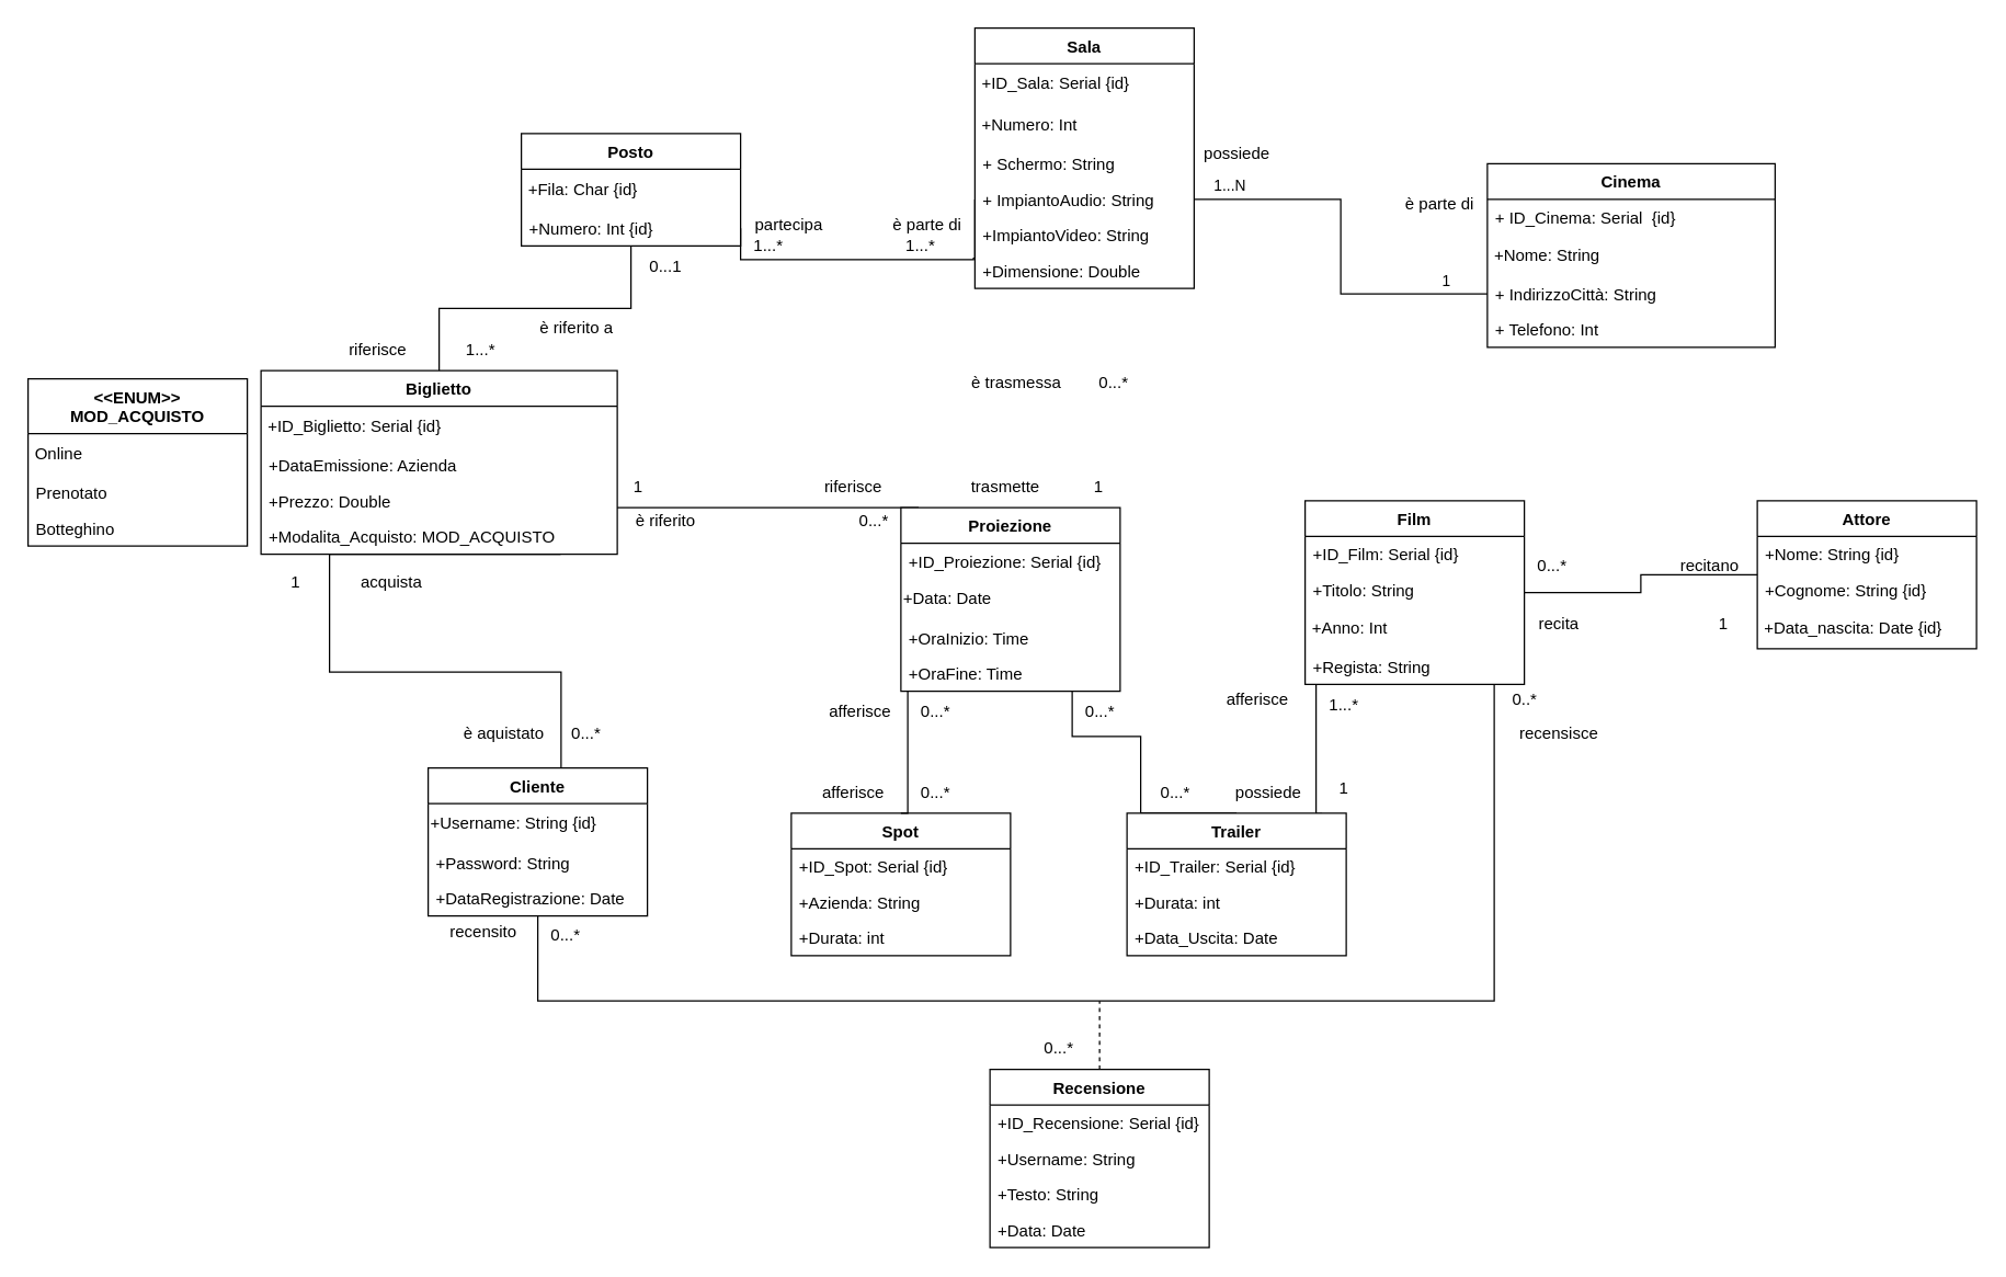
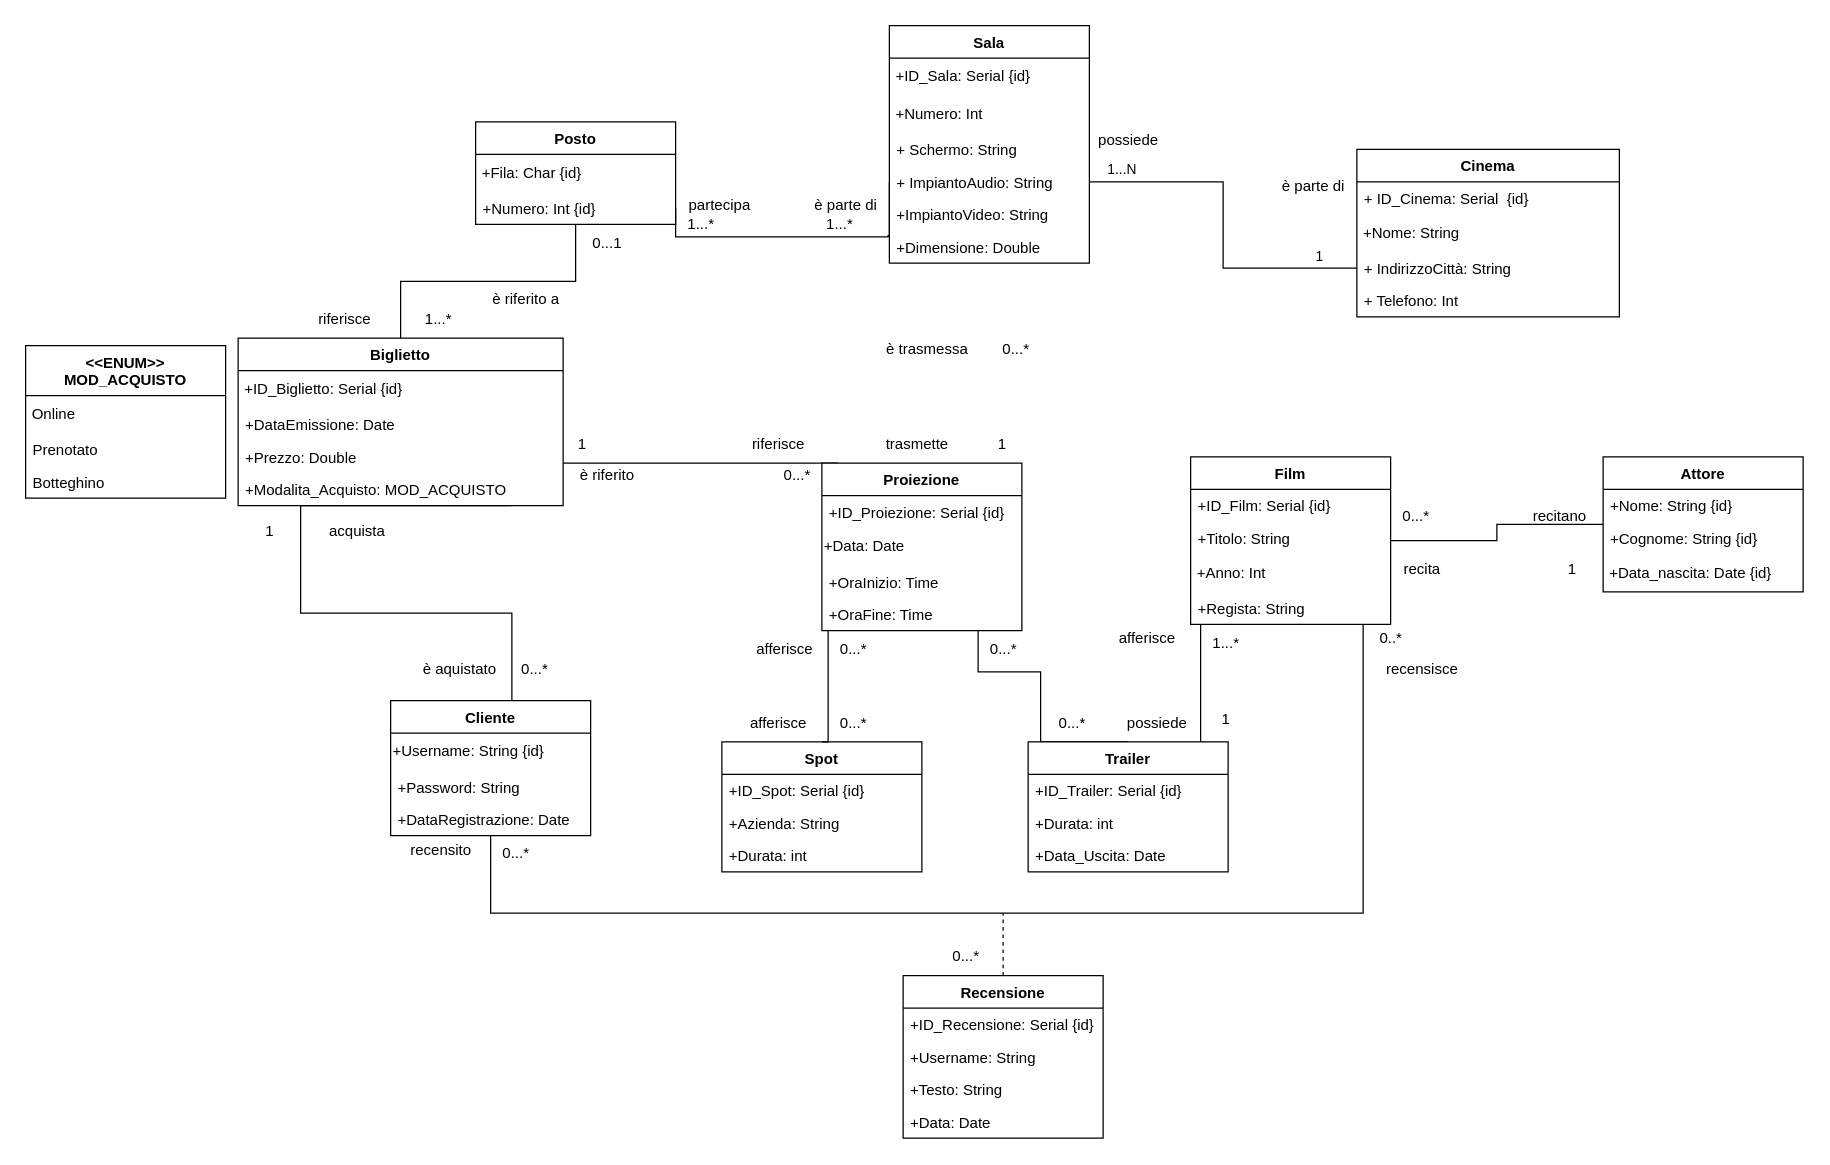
- <mxCell id="25" value="+DataEmissione: Azienda" style="text;strokeColor=none;fillColor=none;align=left;verticalAlign=top;spacingLeft=4;spacingRight=4;overflow=hidden;rotatable=0;points=[[0,0.5],[1,0.5]];portConstraint=eastwest;" parent="23" vertex="1"><mxGeometry y="56" width="260" height="26" as="geometry" /></mxCell>
+ <mxCell id="25" value="+DataEmissione: Date" style="text;strokeColor=none;fillColor=none;align=left;verticalAlign=top;spacingLeft=4;spacingRight=4;overflow=hidden;rotatable=0;points=[[0,0.5],[1,0.5]];portConstraint=eastwest;" parent="23" vertex="1"><mxGeometry y="56" width="260" height="26" as="geometry" /></mxCell>
